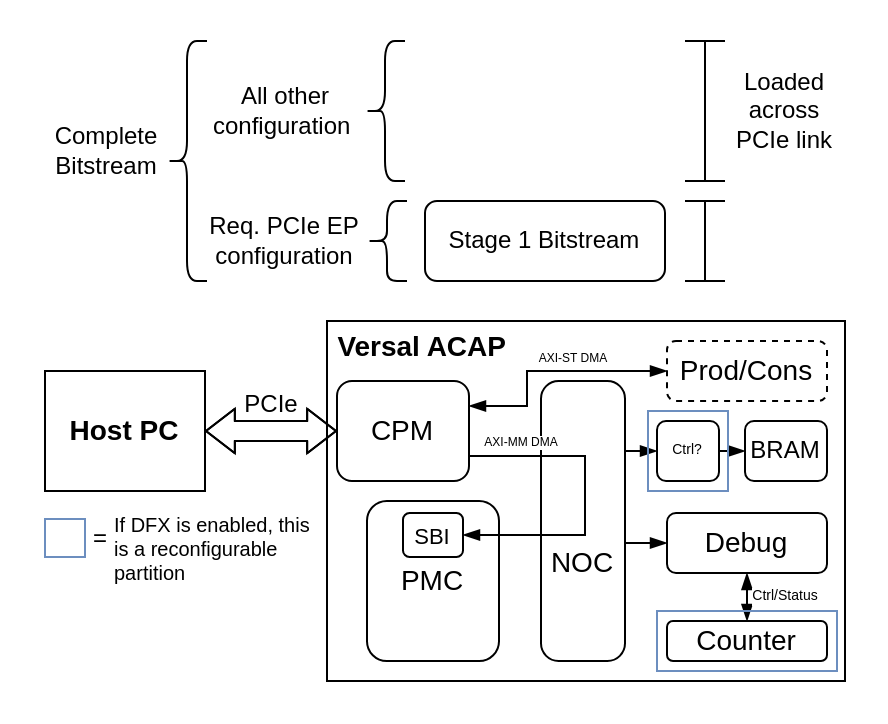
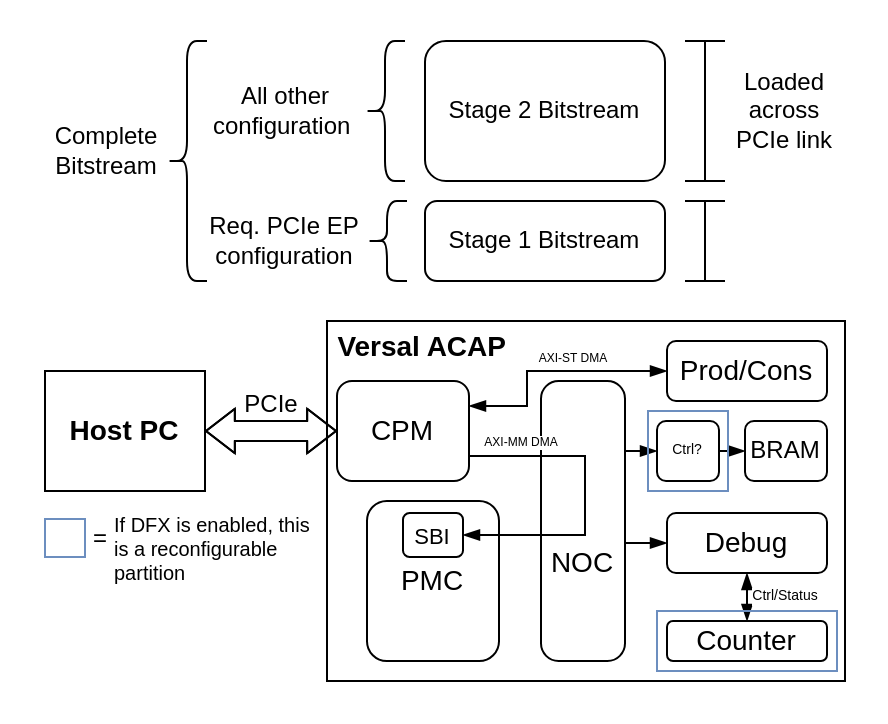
+ <mxCell id="3" value="Stage 2 Bitstream" style="rounded=1;whiteSpace=wrap;html=1;" parent="1" vertex="1"><mxGeometry x="212" y="20" width="120" height="70" as="geometry" /></mxCell>
- <mxCell id="26" value="Prod/Cons" style="rounded=1;whiteSpace=wrap;html=1;fontSize=14;dashed=1;" parent="1" vertex="1"><mxGeometry x="333" y="170" width="80" height="30" as="geometry" /></mxCell>
+ <mxCell id="26" value="Prod/Cons" style="rounded=1;whiteSpace=wrap;html=1;fontSize=14;" parent="1" vertex="1"><mxGeometry x="333" y="170" width="80" height="30" as="geometry" /></mxCell>
